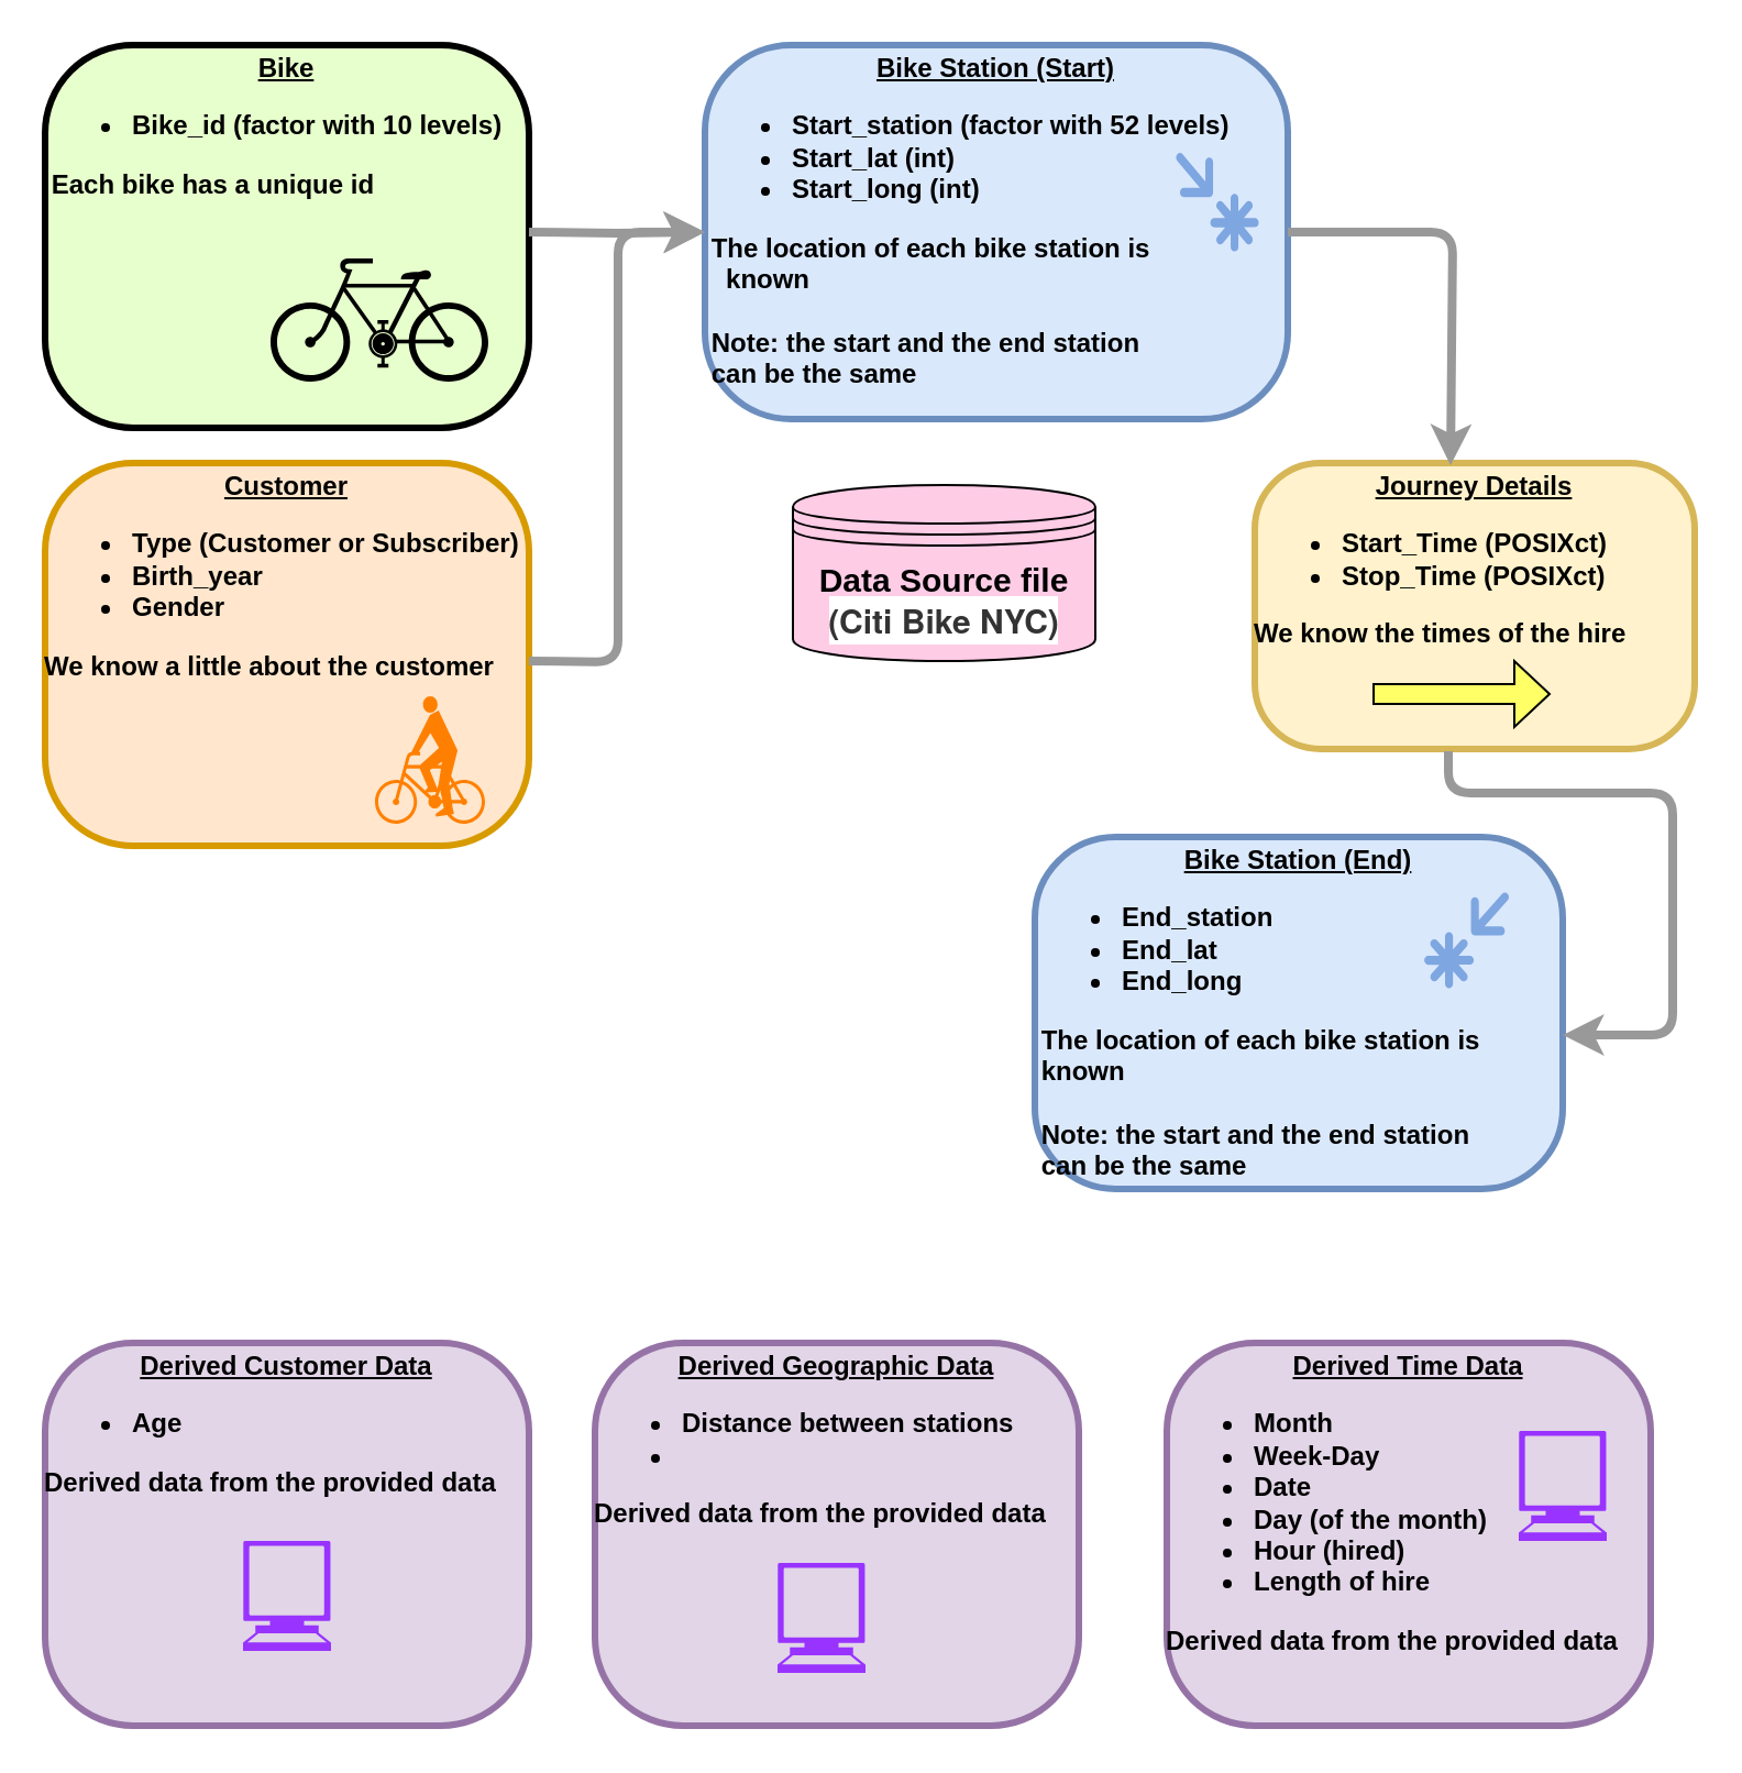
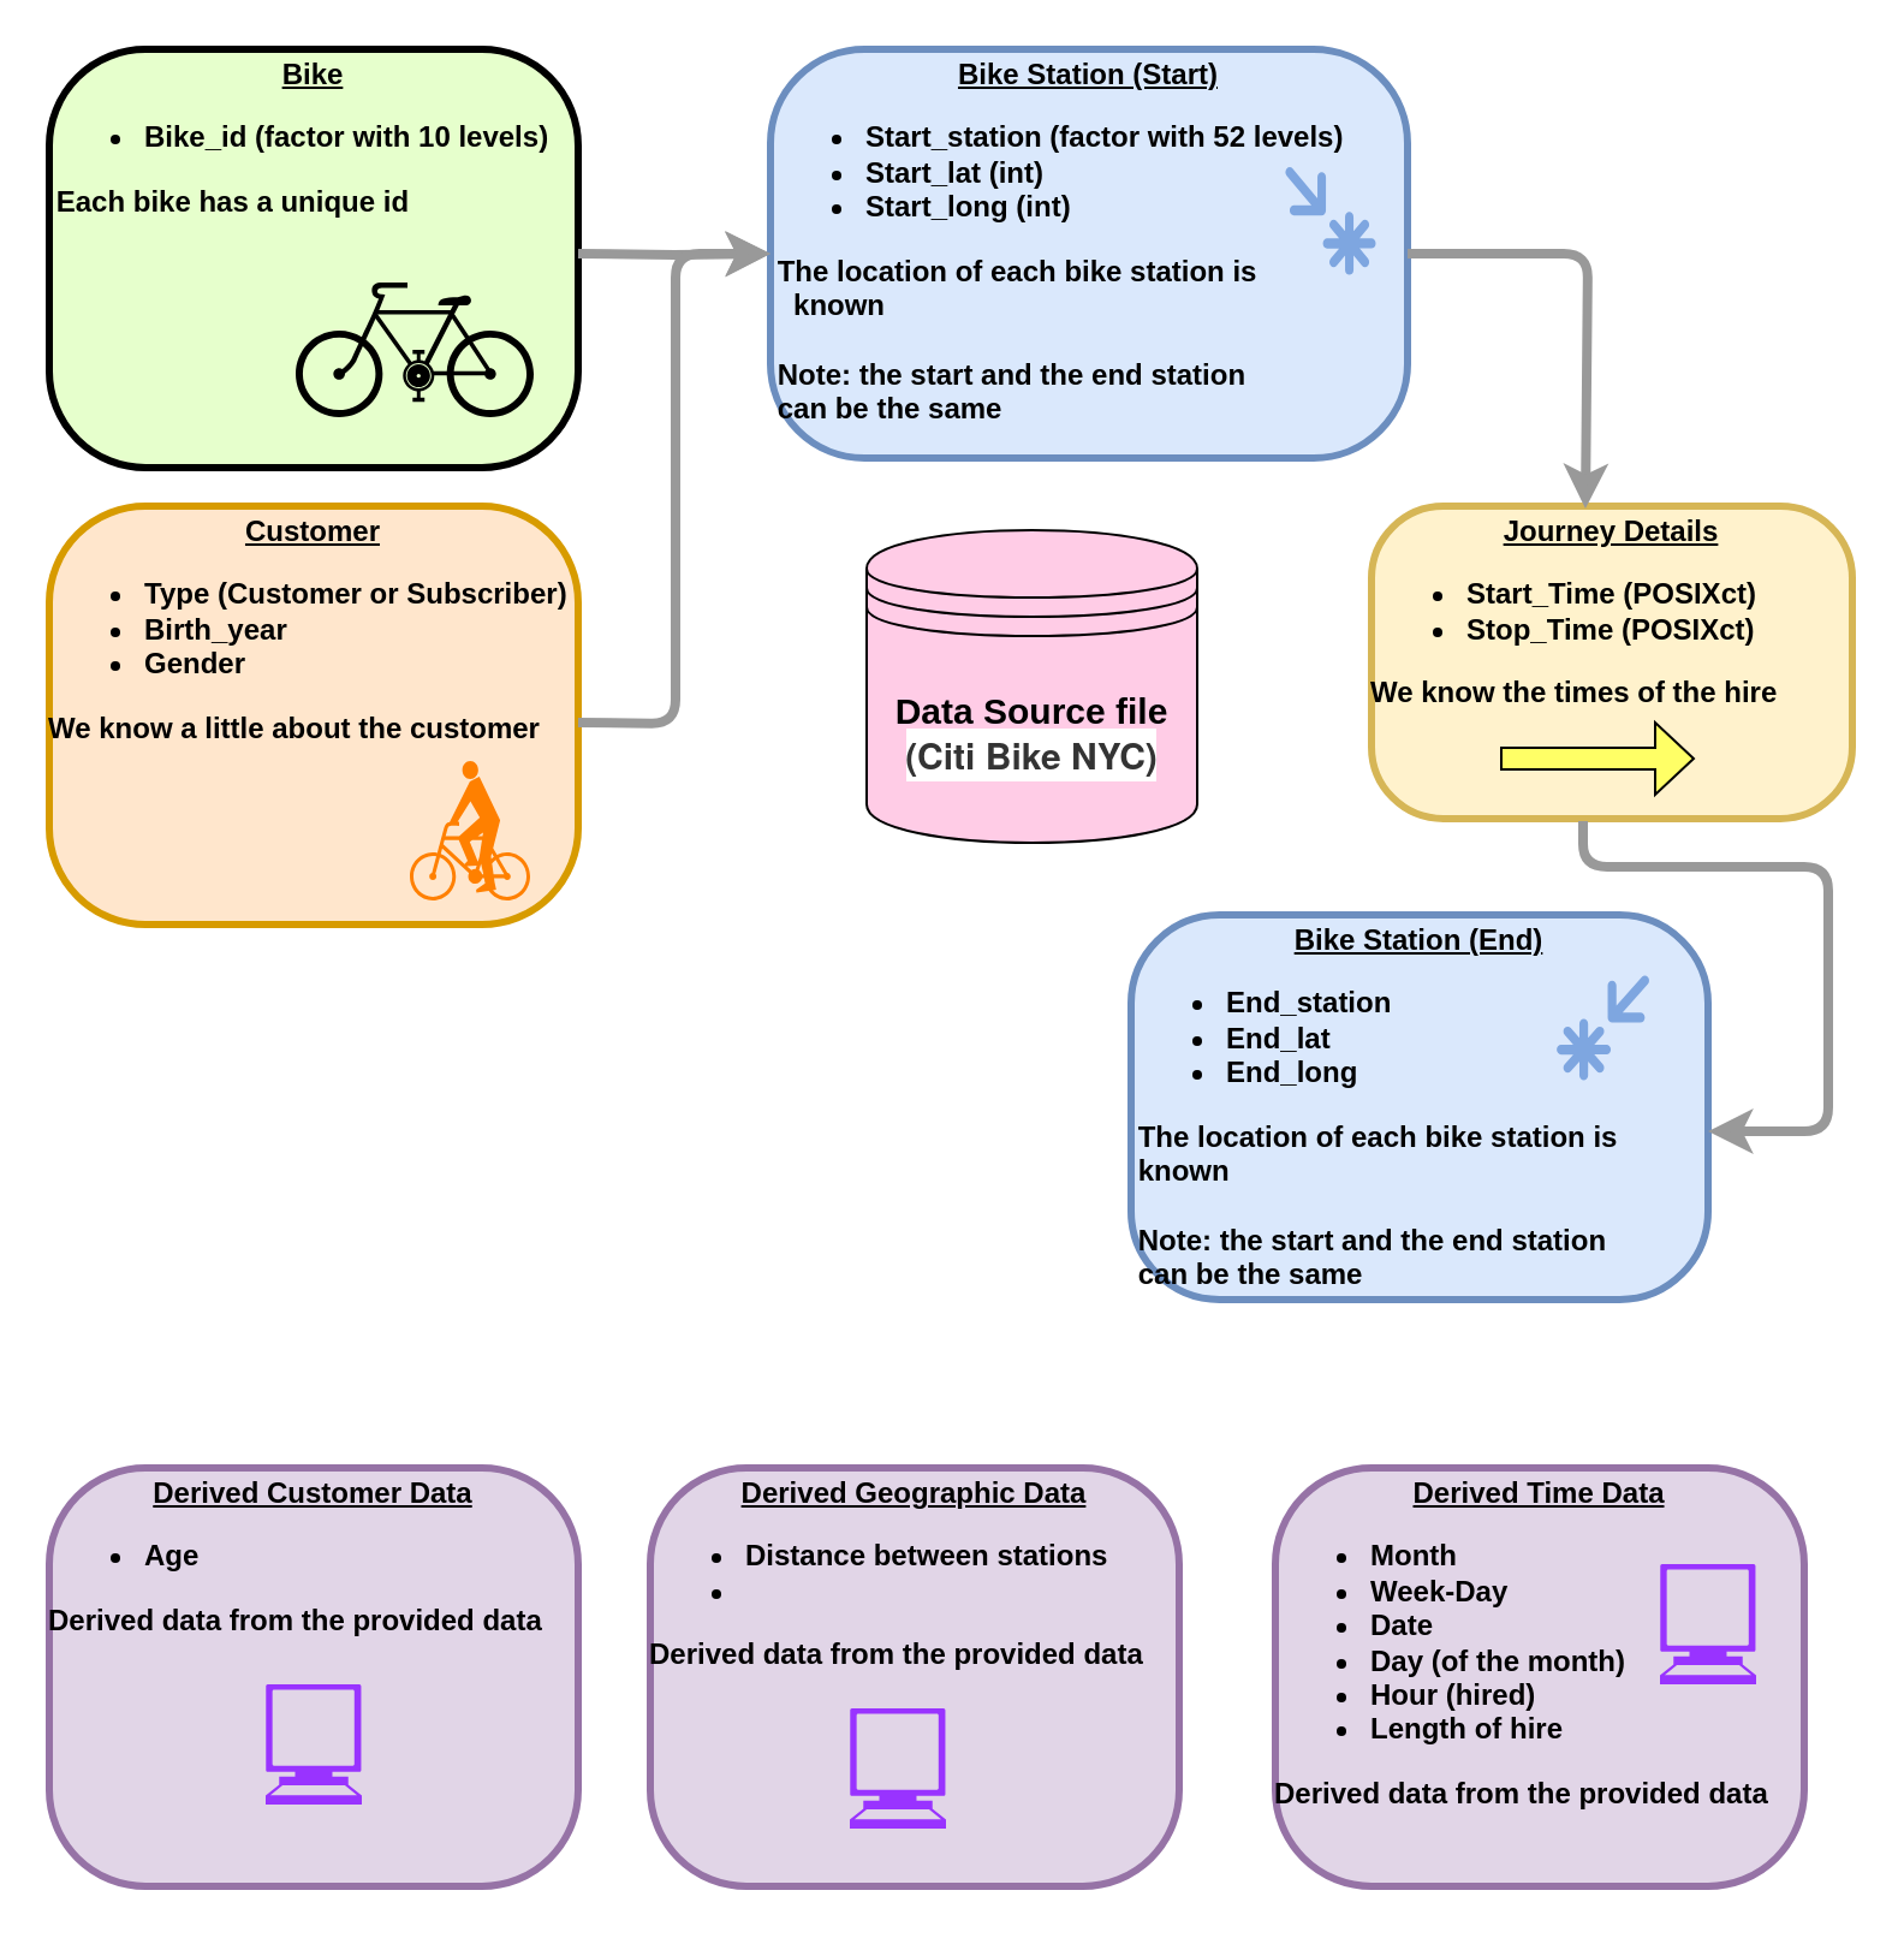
- <mxCell id="30" value="&lt;b style=&quot;font-size: 15px&quot;&gt;Data Source file&lt;br&gt;&lt;span style=&quot;color: rgb(51 , 51 , 51) ; font-family: &amp;#34;helvetica neue&amp;#34; , &amp;#34;helvetica&amp;#34; , &amp;#34;arial&amp;#34; , sans-serif ; background-color: rgb(255 , 255 , 255)&quot;&gt;(Citi Bike NYC)&lt;/span&gt;&lt;/b&gt;" style="shape=datastore;whiteSpace=wrap;html=1;rounded=0;sketch=0;fillColor=#FFCCE6;" vertex="1" parent="1"><mxGeometry x="360" y="220" width="137.5" height="80" as="geometry" /></mxCell>
+ <mxCell id="30" value="&lt;b style=&quot;font-size: 15px&quot;&gt;Data Source file&lt;br&gt;&lt;span style=&quot;color: rgb(51 , 51 , 51) ; font-family: &amp;#34;helvetica neue&amp;#34; , &amp;#34;helvetica&amp;#34; , &amp;#34;arial&amp;#34; , sans-serif ; background-color: rgb(255 , 255 , 255)&quot;&gt;(Citi Bike NYC)&lt;/span&gt;&lt;/b&gt;" style="shape=datastore;whiteSpace=wrap;html=1;rounded=0;sketch=0;fillColor=#FFCCE6;" vertex="1" parent="1"><mxGeometry x="360" y="220" width="137.5" height="130" as="geometry" /></mxCell>
